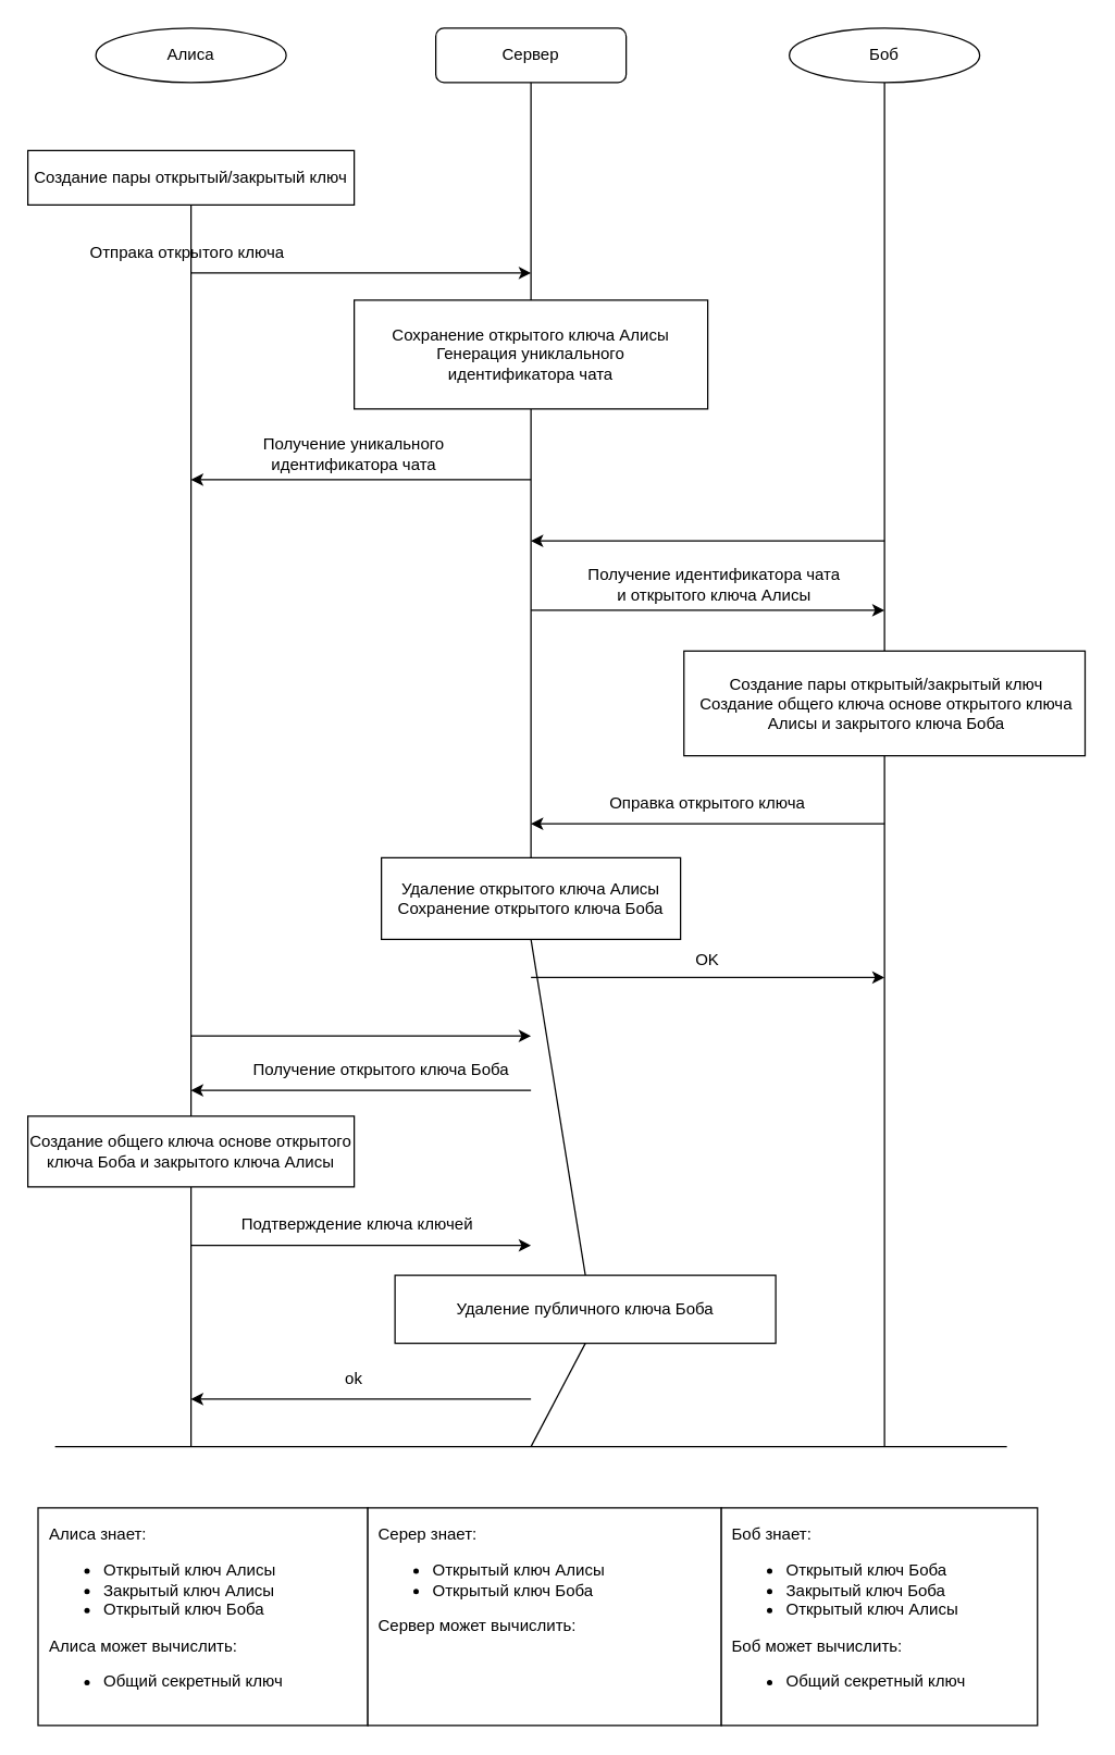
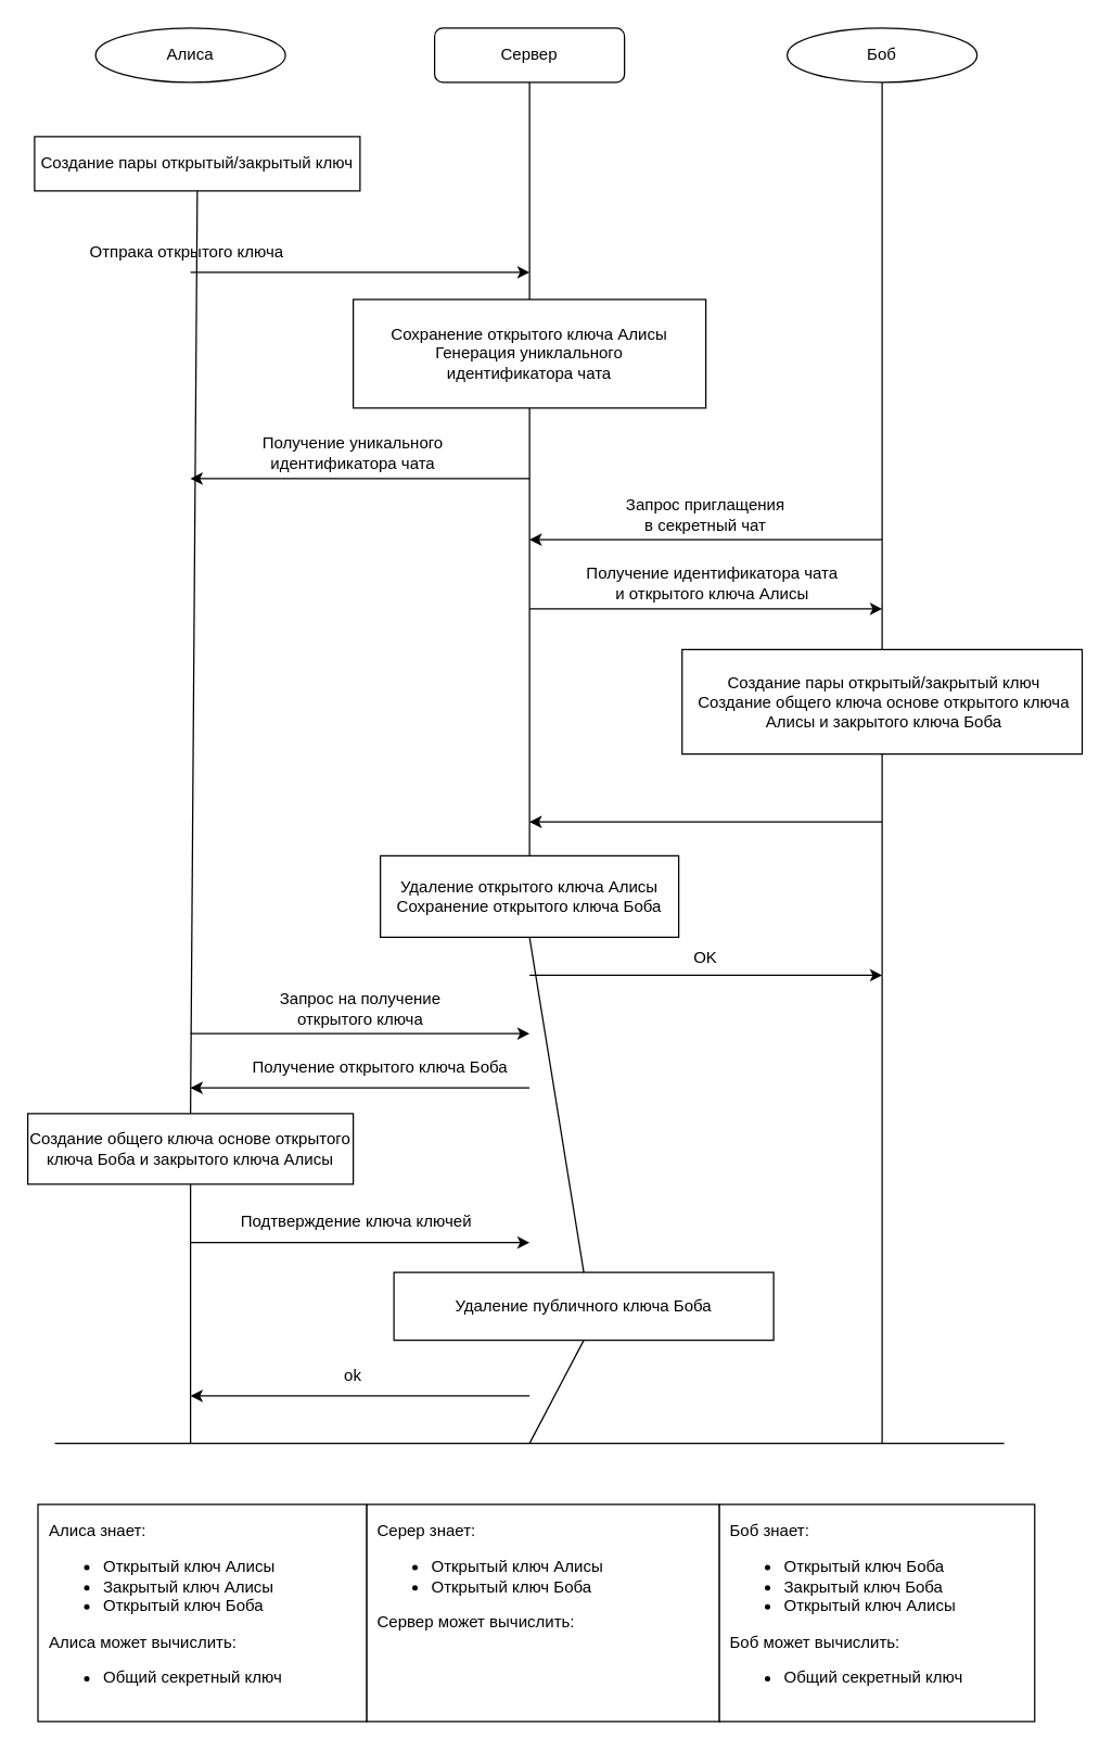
- <mxCell id="5" value="Создание пары открытый/закрытый ключ" style="rounded=0;whiteSpace=wrap;html=1;" parent="1" vertex="1"><mxGeometry x="20" y="110" width="240" height="40" as="geometry" /></mxCell>
+ <mxCell id="5" value="Создание пары открытый/закрытый ключ" style="rounded=0;whiteSpace=wrap;html=1;" parent="1" vertex="1"><mxGeometry x="25" y="100" width="240" height="40" as="geometry" /></mxCell>
+ <mxCell id="16" value="Запрос приглащения&lt;br&gt;в секретный чат" style="text;html=1;strokeColor=none;fillColor=none;align=center;verticalAlign=middle;whiteSpace=wrap;rounded=0;" parent="1" vertex="1"><mxGeometry x="415" y="364" width="210" height="30" as="geometry" /></mxCell>
- <mxCell id="21" value="Оправка открытого ключа" style="text;html=1;strokeColor=none;fillColor=none;align=center;verticalAlign=middle;whiteSpace=wrap;rounded=0;" parent="1" vertex="1"><mxGeometry x="420" y="575" width="200" height="30" as="geometry" /></mxCell>
+ <mxCell id="25" value="Запрос на получение открытого ключа" style="text;html=1;strokeColor=none;fillColor=none;align=center;verticalAlign=middle;whiteSpace=wrap;rounded=0;" parent="1" vertex="1"><mxGeometry x="183" y="728" width="165" height="30" as="geometry" /></mxCell>
